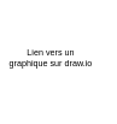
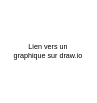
- <mxCell id="2" value="Lien vers un graphique sur draw.io" style="text;html=1;align=center;verticalAlign=middle;whiteSpace=wrap;rounded=0;" parent="1" vertex="1"><mxGeometry x="10" y="15" width="120" height="130" as="geometry" /></mxCell>
+ <mxCell id="2" value="Lien vers un graphique sur draw.io" style="text;html=1;align=center;verticalAlign=middle;whiteSpace=wrap;rounded=0;" parent="1" vertex="1"><mxGeometry x="20" y="20" width="120" height="130" as="geometry" /></mxCell>
